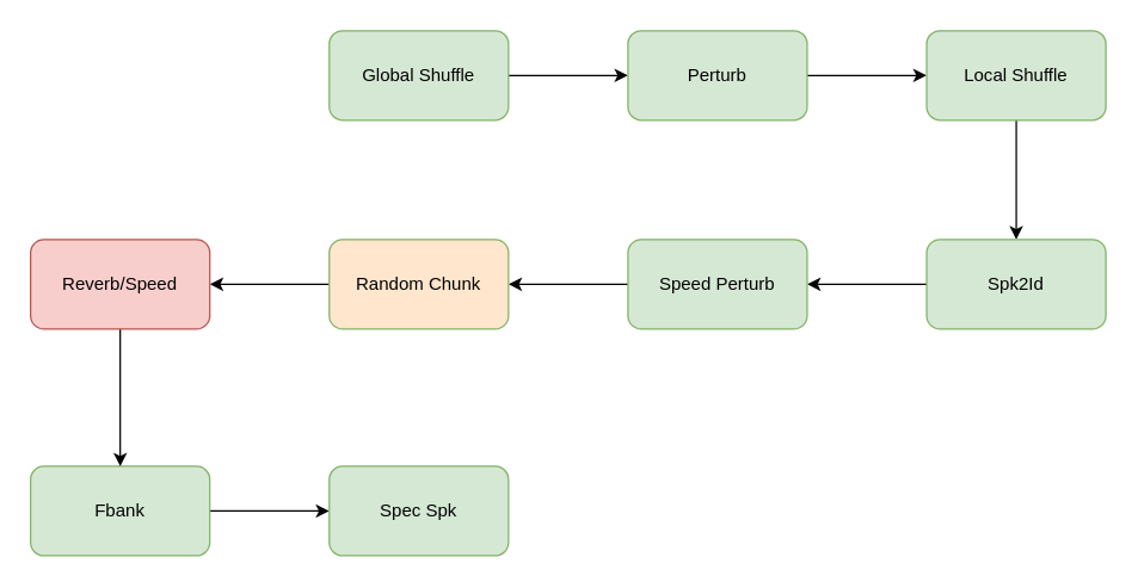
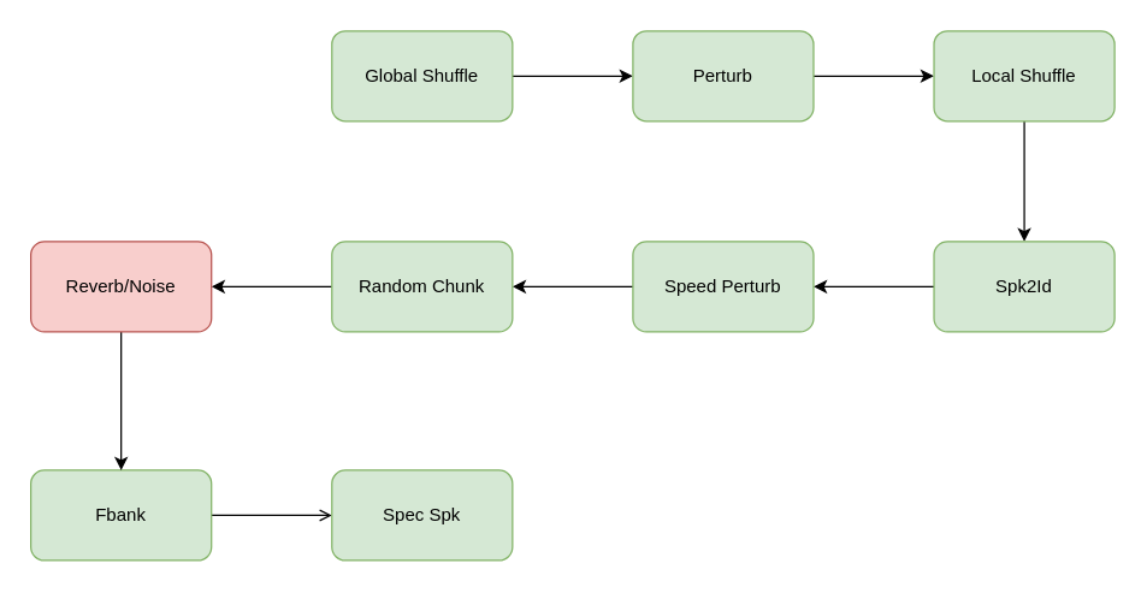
- <mxCell id="17" value="Reverb/Speed" style="whiteSpace=wrap;html=1;fillColor=#f8cecc;strokeColor=#b85450;rounded=1;" vertex="1" parent="1"><mxGeometry x="20" y="160" width="120" height="60" as="geometry" /></mxCell>
+ <mxCell id="17" value="Reverb/Noise" style="whiteSpace=wrap;html=1;fillColor=#f8cecc;strokeColor=#b85450;rounded=1;" vertex="1" parent="1"><mxGeometry x="20" y="160" width="120" height="60" as="geometry" /></mxCell>
- <mxCell id="15" value="Random Chunk" style="whiteSpace=wrap;html=1;fillColor=#ffe6cc;strokeColor=#82b366;rounded=1;" vertex="1" parent="1"><mxGeometry x="220" y="160" width="120" height="60" as="geometry" /></mxCell>
+ <mxCell id="15" value="Random Chunk" style="whiteSpace=wrap;html=1;fillColor=#d5e8d4;strokeColor=#82b366;rounded=1;" vertex="1" parent="1"><mxGeometry x="220" y="160" width="120" height="60" as="geometry" /></mxCell>
- <mxCell id="8" value="" style="edgeStyle=orthogonalEdgeStyle;rounded=0;orthogonalLoop=1;jettySize=auto;html=1;" edge="1" parent="1" source="9" target="18"><mxGeometry relative="1" as="geometry" /></mxCell>
+ <mxCell id="8" value="" style="edgeStyle=orthogonalEdgeStyle;rounded=0;orthogonalLoop=1;jettySize=auto;html=1;endArrow=open;" edge="1" parent="1" source="9" target="18"><mxGeometry relative="1" as="geometry" /></mxCell>
